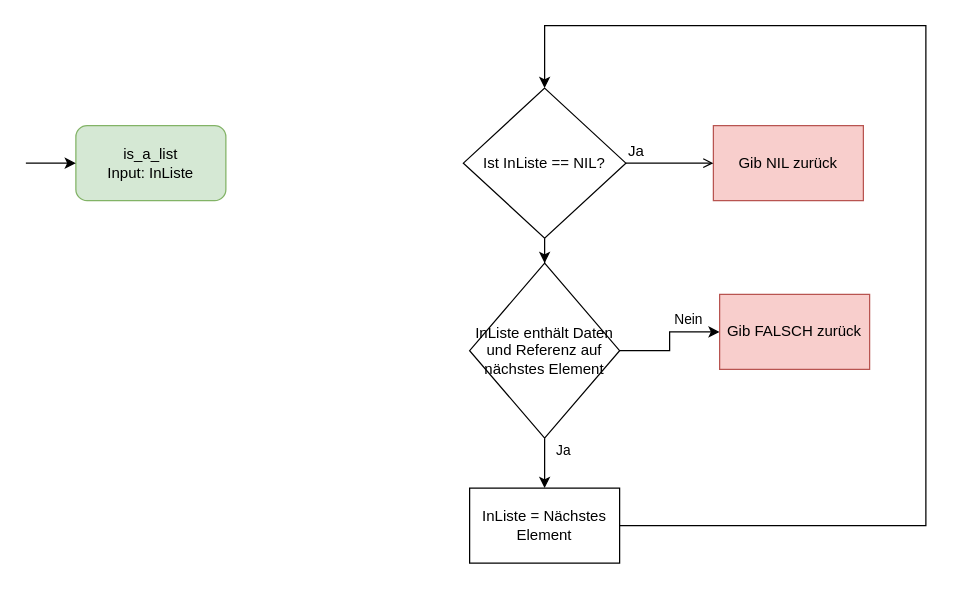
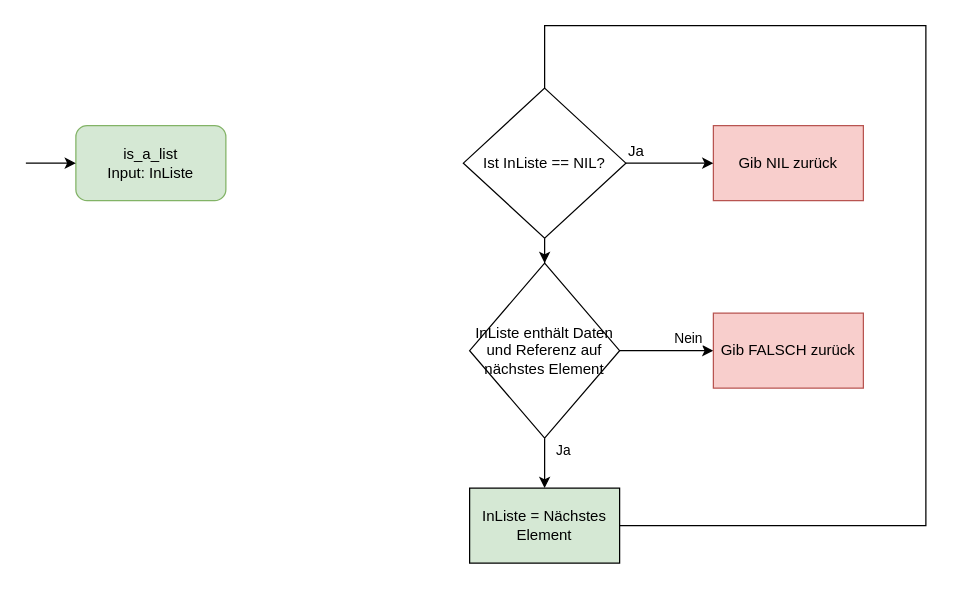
- <mxCell id="9" style="edgeStyle=orthogonalEdgeStyle;rounded=0;orthogonalLoop=1;jettySize=auto;html=1;" edge="1" parent="1" source="10" target="8"><mxGeometry relative="1" as="geometry"><Array as="points"><mxPoint x="740" y="420" /><mxPoint x="740" y="20" /><mxPoint x="435" y="20" /></Array></mxGeometry></mxCell>
+ <mxCell id="9" style="edgeStyle=orthogonalEdgeStyle;rounded=0;orthogonalLoop=1;jettySize=auto;html=1;endArrow=none;" edge="1" parent="1" source="10" target="8"><mxGeometry relative="1" as="geometry"><Array as="points"><mxPoint x="740" y="420" /><mxPoint x="740" y="20" /><mxPoint x="435" y="20" /></Array></mxGeometry></mxCell>
- <mxCell id="5" style="edgeStyle=orthogonalEdgeStyle;rounded=0;orthogonalLoop=1;jettySize=auto;html=1;endArrow=open;" edge="1" parent="1" source="8" target="4"><mxGeometry relative="1" as="geometry" /></mxCell>
+ <mxCell id="5" style="edgeStyle=orthogonalEdgeStyle;rounded=0;orthogonalLoop=1;jettySize=auto;html=1;" edge="1" parent="1" source="8" target="4"><mxGeometry relative="1" as="geometry" /></mxCell>
- <mxCell id="14" value="Gib FALSCH zurück" style="rounded=0;whiteSpace=wrap;html=1;fillColor=#f8cecc;strokeColor=#b85450;" vertex="1" parent="1"><mxGeometry x="575" y="235" width="120" height="60" as="geometry" /></mxCell>
+ <mxCell id="14" value="Gib FALSCH zurück" style="rounded=0;whiteSpace=wrap;html=1;fillColor=#f8cecc;strokeColor=#b85450;" vertex="1" parent="1"><mxGeometry x="570" y="250" width="120" height="60" as="geometry" /></mxCell>
- <mxCell id="10" value="InListe = Nächstes Element" style="rounded=0;whiteSpace=wrap;html=1;" vertex="1" parent="1"><mxGeometry x="375" y="390" width="120" height="60" as="geometry" /></mxCell>
+ <mxCell id="10" value="InListe = Nächstes Element" style="rounded=0;whiteSpace=wrap;html=1;fillColor=#d5e8d4;" vertex="1" parent="1"><mxGeometry x="375" y="390" width="120" height="60" as="geometry" /></mxCell>
